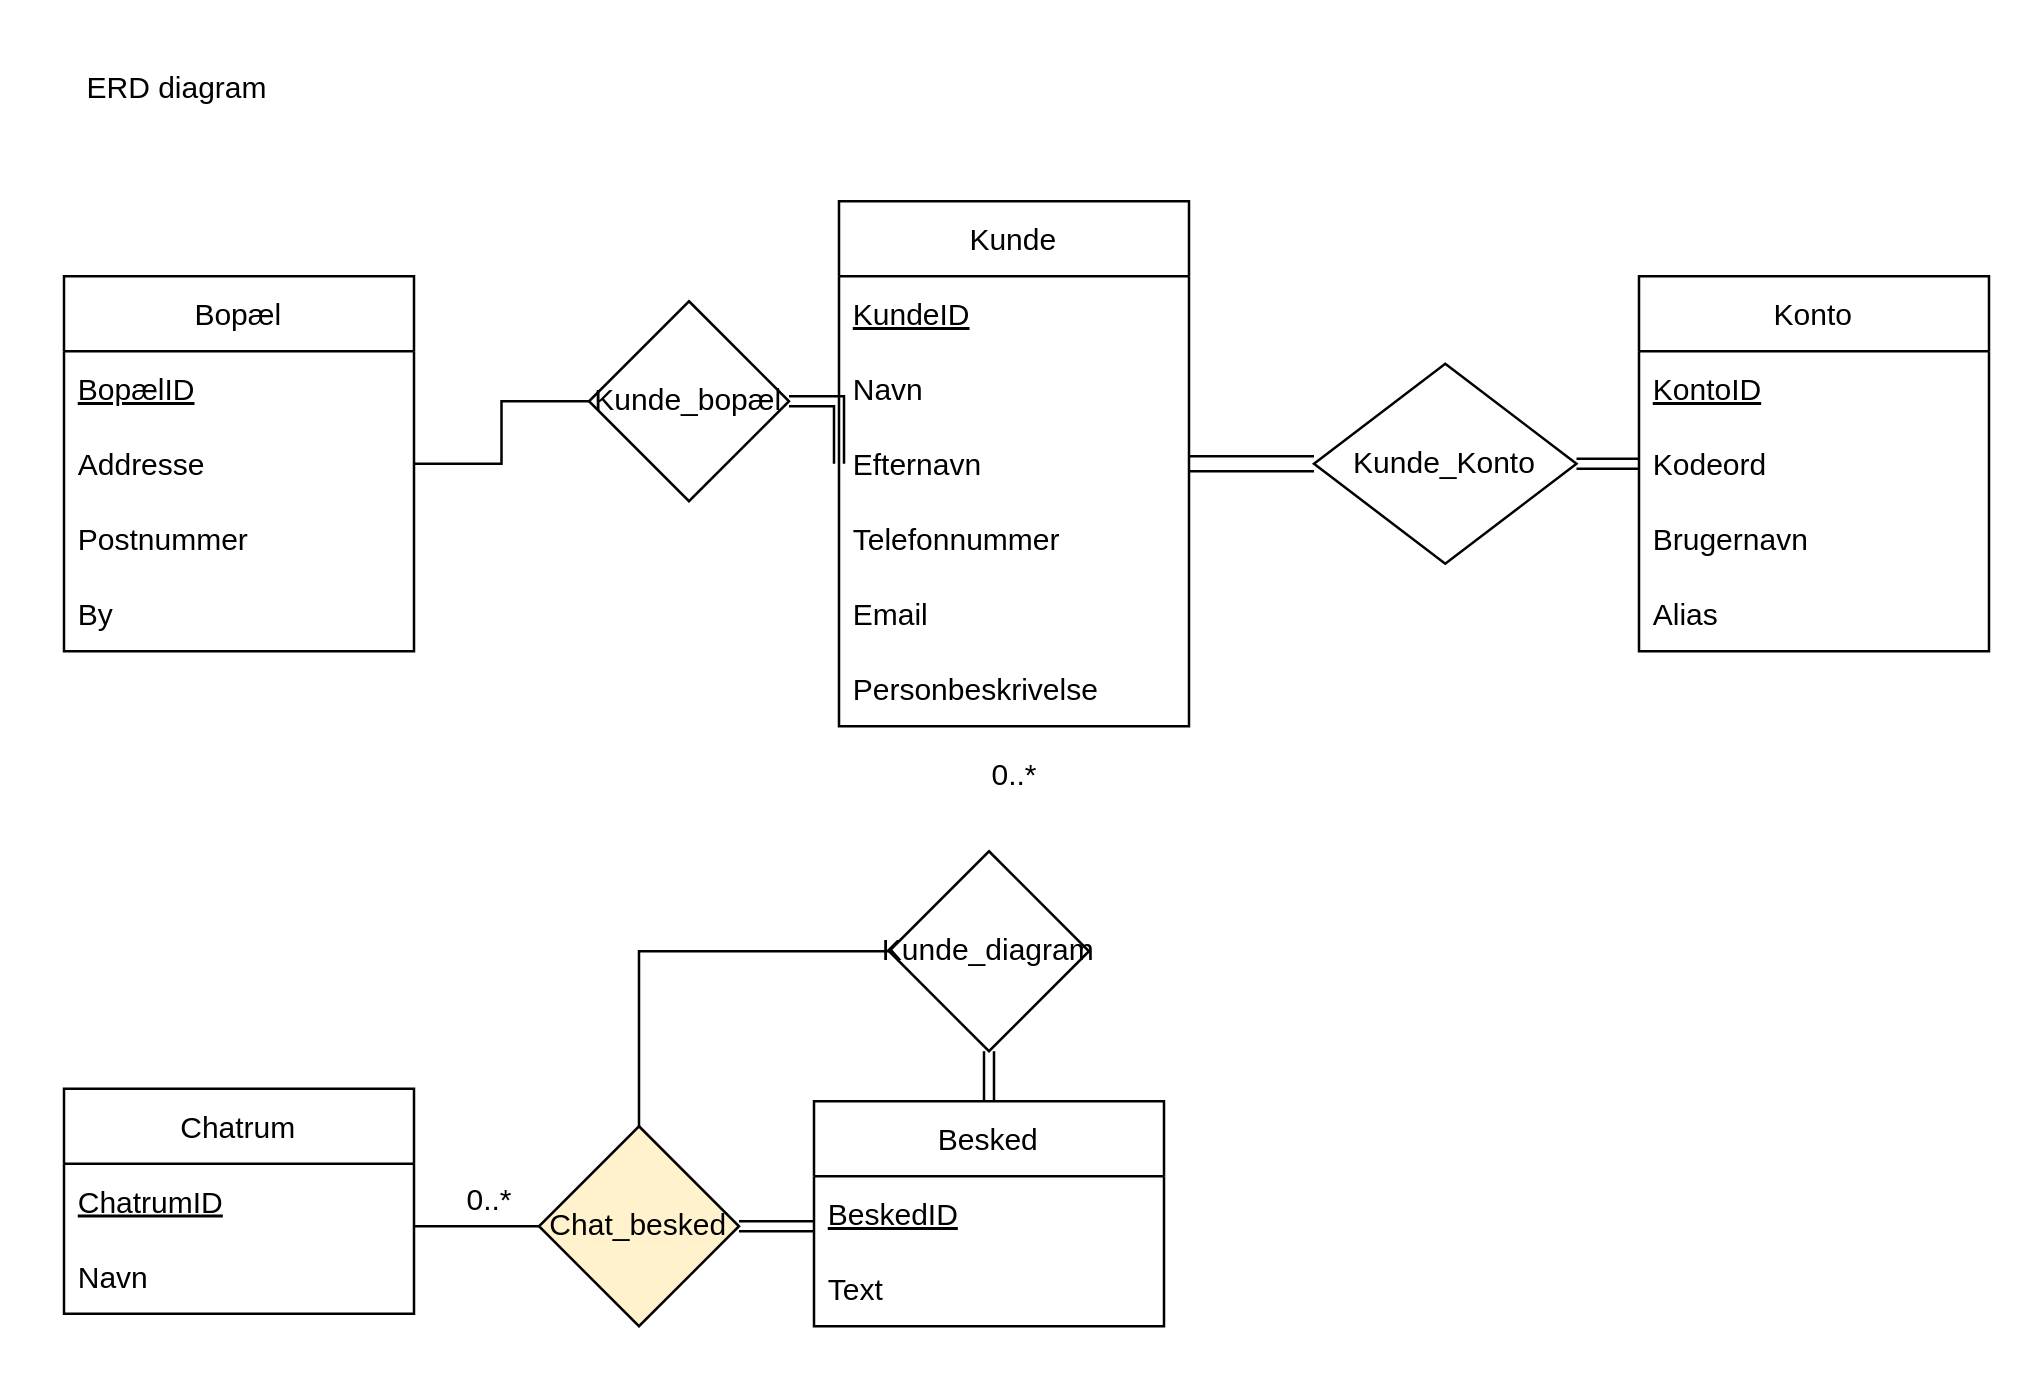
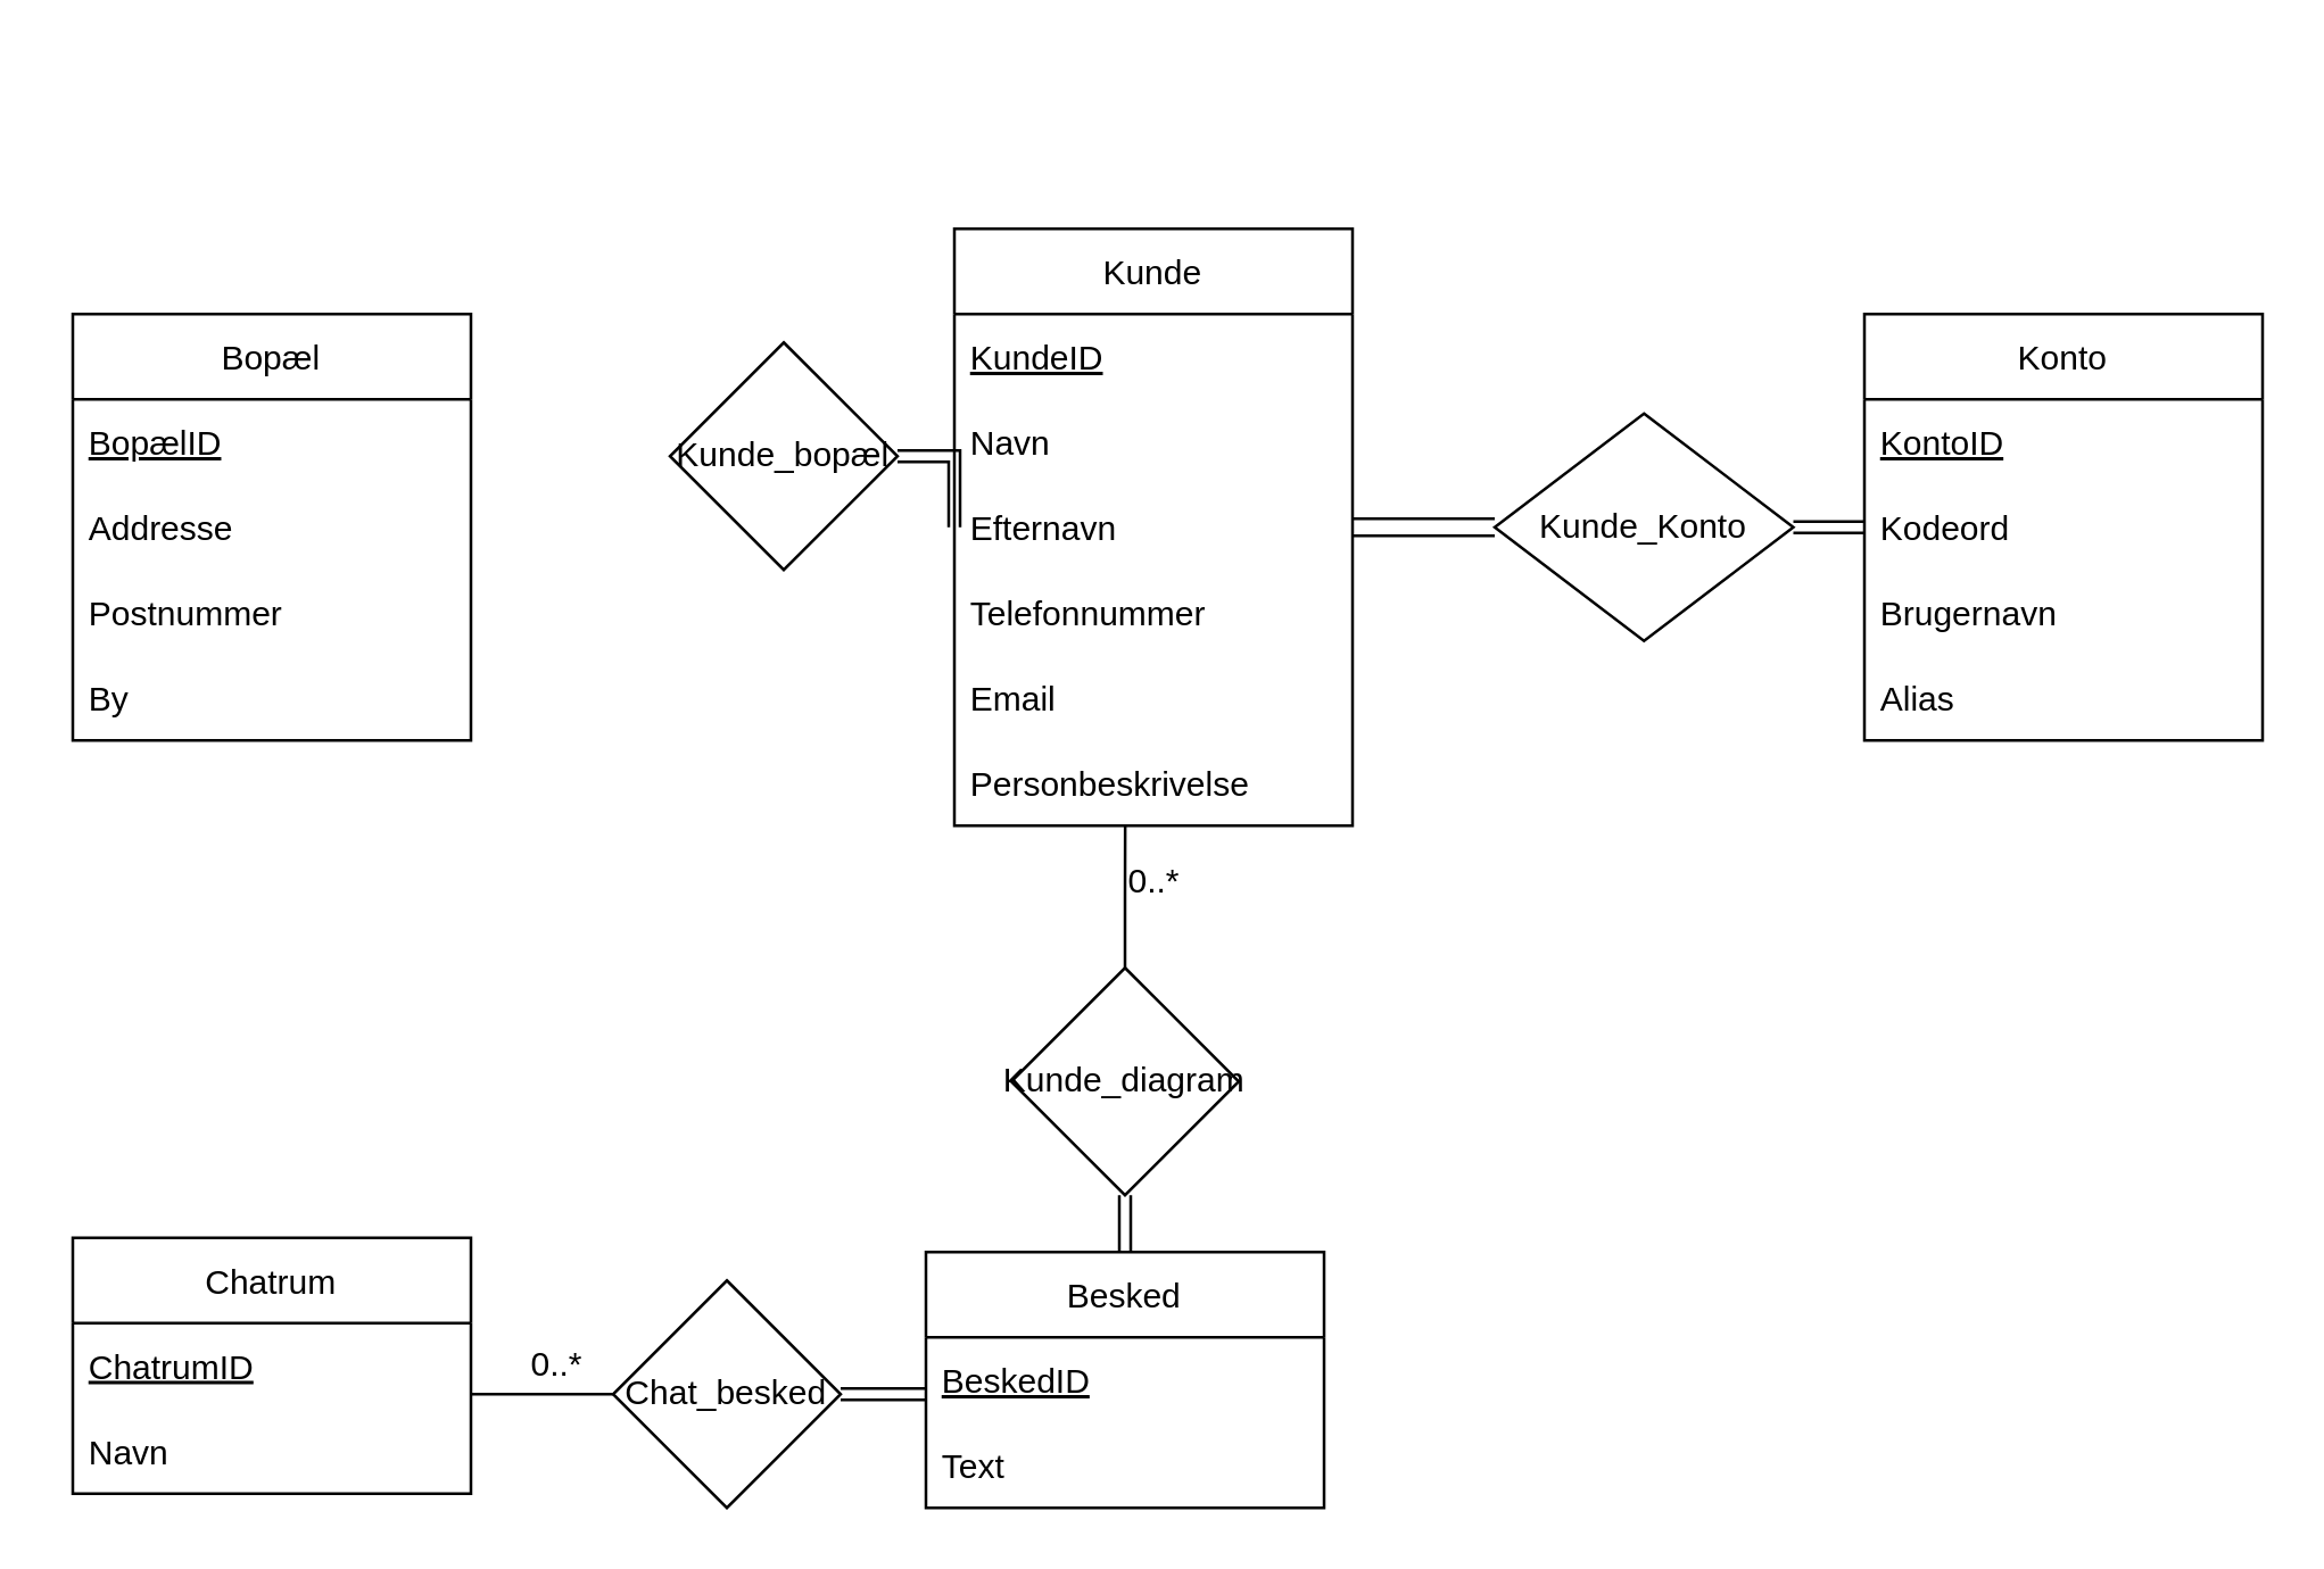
- <mxCell id="39" value="ERD diagram" style="text;html=1;align=center;verticalAlign=middle;resizable=0;points=[];autosize=1;strokeColor=none;fillColor=none;fontSize=12;" vertex="1" parent="1"><mxGeometry x="20" y="20" width="100" height="30" as="geometry" /></mxCell>
- <mxCell id="24" style="edgeStyle=orthogonalEdgeStyle;rounded=0;orthogonalLoop=1;jettySize=auto;html=1;entryX=0;entryY=0.5;entryDx=0;entryDy=0;endArrow=none;endFill=0;" edge="1" parent="1" source="16" target="20"><mxGeometry relative="1" as="geometry" /></mxCell>
- <mxCell id="33" style="edgeStyle=orthogonalEdgeStyle;rounded=0;orthogonalLoop=1;jettySize=auto;html=1;endArrow=none;endFill=0;" edge="1" parent="1" source="34" target="37"><mxGeometry relative="1" as="geometry" /></mxCell>
+ <mxCell id="33" style="edgeStyle=orthogonalEdgeStyle;rounded=0;orthogonalLoop=1;jettySize=auto;html=1;entryX=0.429;entryY=1;entryDx=0;entryDy=0;entryPerimeter=0;endArrow=none;endFill=0;" edge="1" parent="1" source="34" target="13"><mxGeometry relative="1" as="geometry" /></mxCell>
- <mxCell id="37" value="Chat_besked" style="rhombus;whiteSpace=wrap;html=1;fillColor=#fff2cc;" vertex="1" parent="1"><mxGeometry x="215" y="450" width="80" height="80" as="geometry" /></mxCell>
+ <mxCell id="37" value="Chat_besked" style="rhombus;whiteSpace=wrap;html=1;" vertex="1" parent="1"><mxGeometry x="215" y="450" width="80" height="80" as="geometry" /></mxCell>
